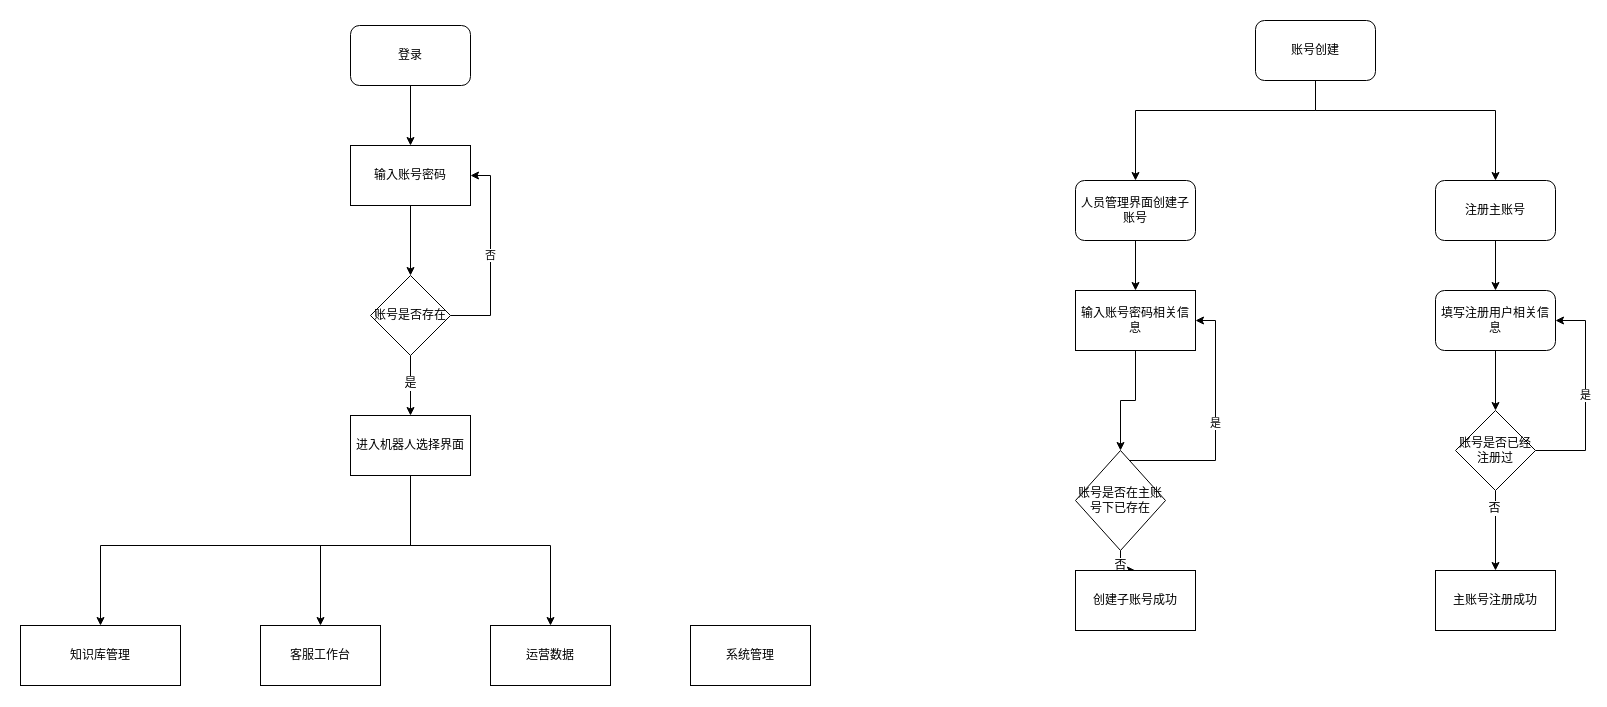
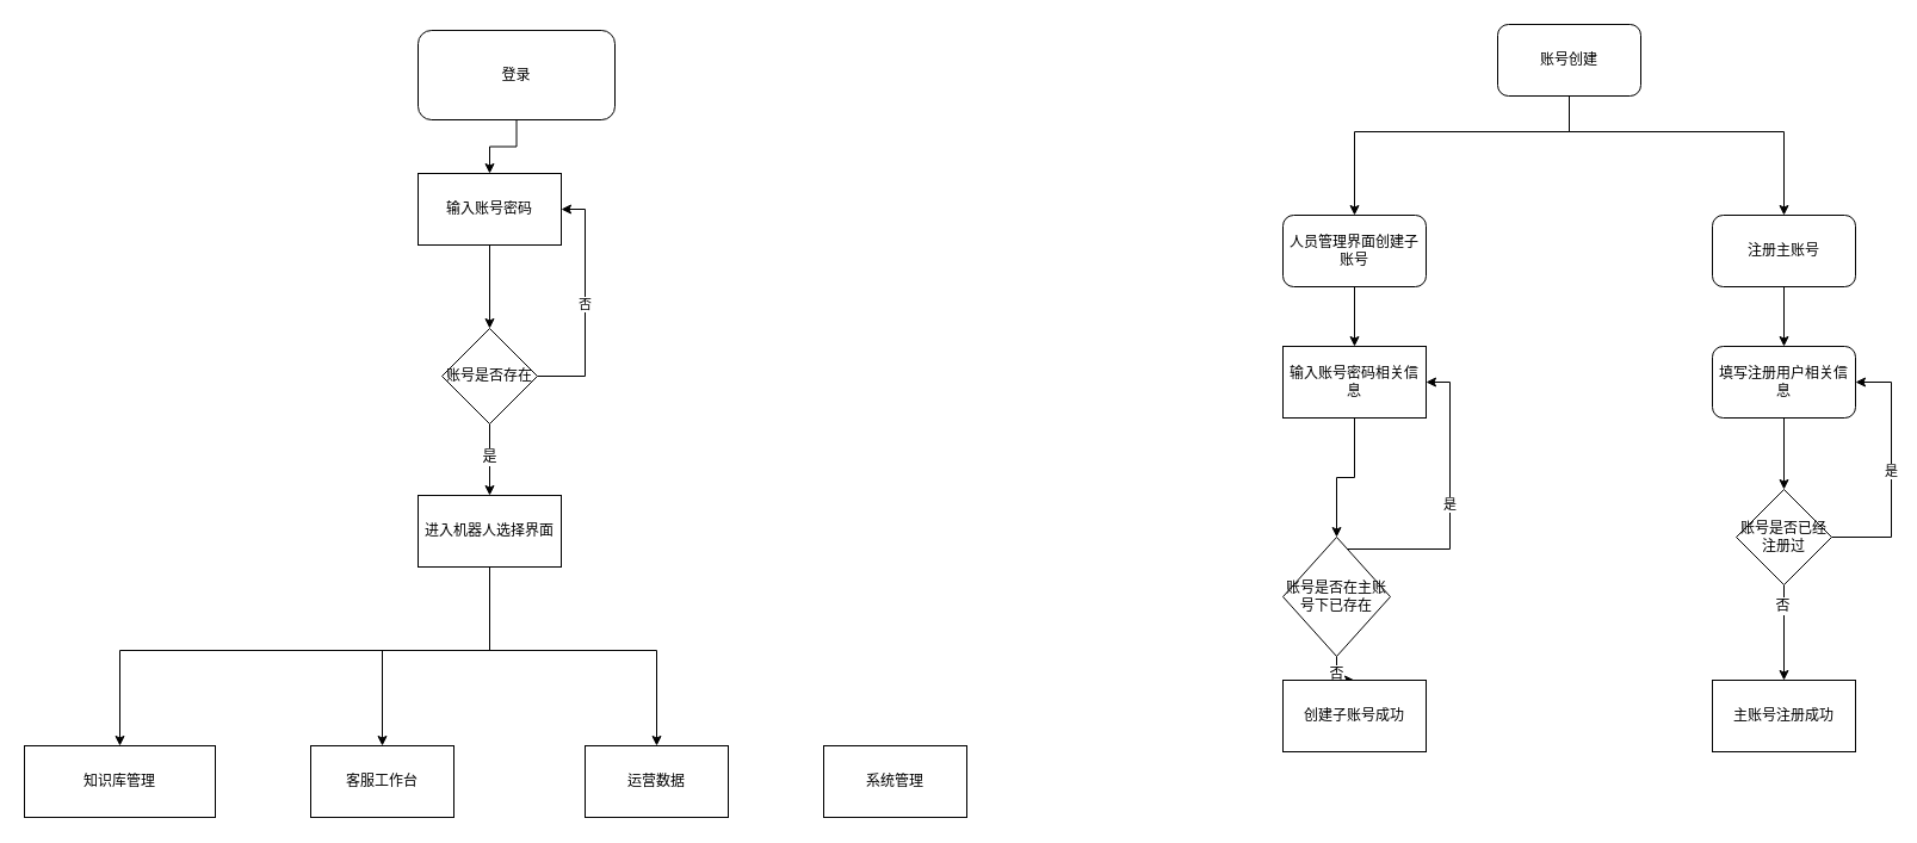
- <mxCell id="3" value="登录" style="rounded=1;whiteSpace=wrap;html=1;" parent="1" vertex="1"><mxGeometry x="350" y="25" width="120" height="60" as="geometry" /></mxCell>
+ <mxCell id="3" value="登录" style="rounded=1;whiteSpace=wrap;html=1;" parent="1" vertex="1"><mxGeometry x="350" y="25" width="165" height="75" as="geometry" /></mxCell>
